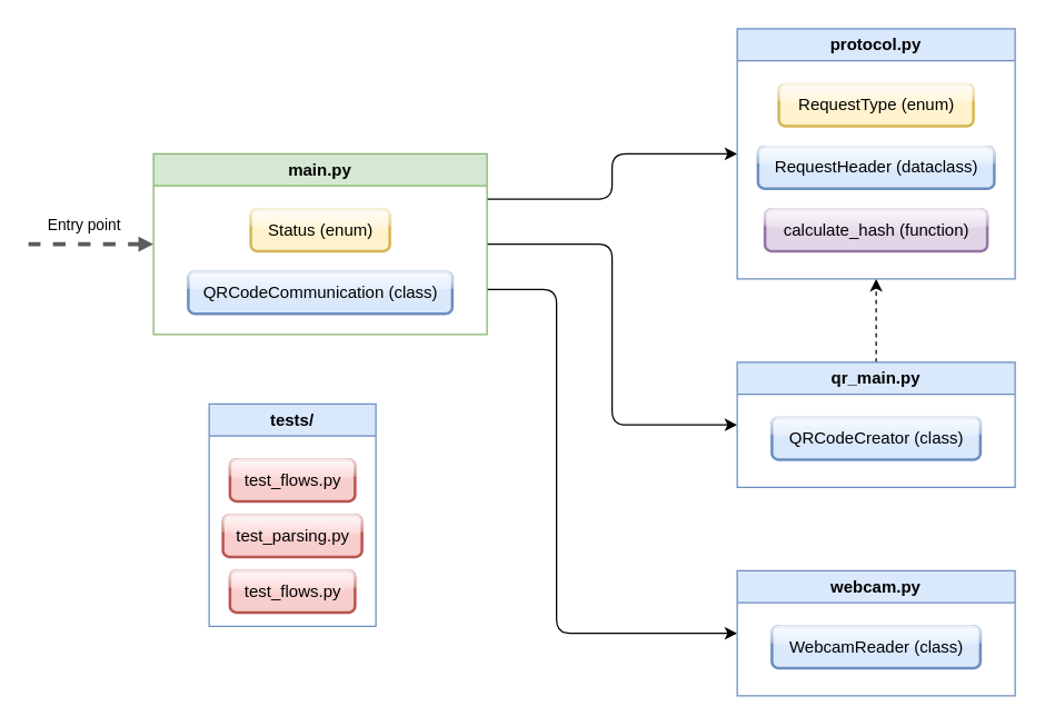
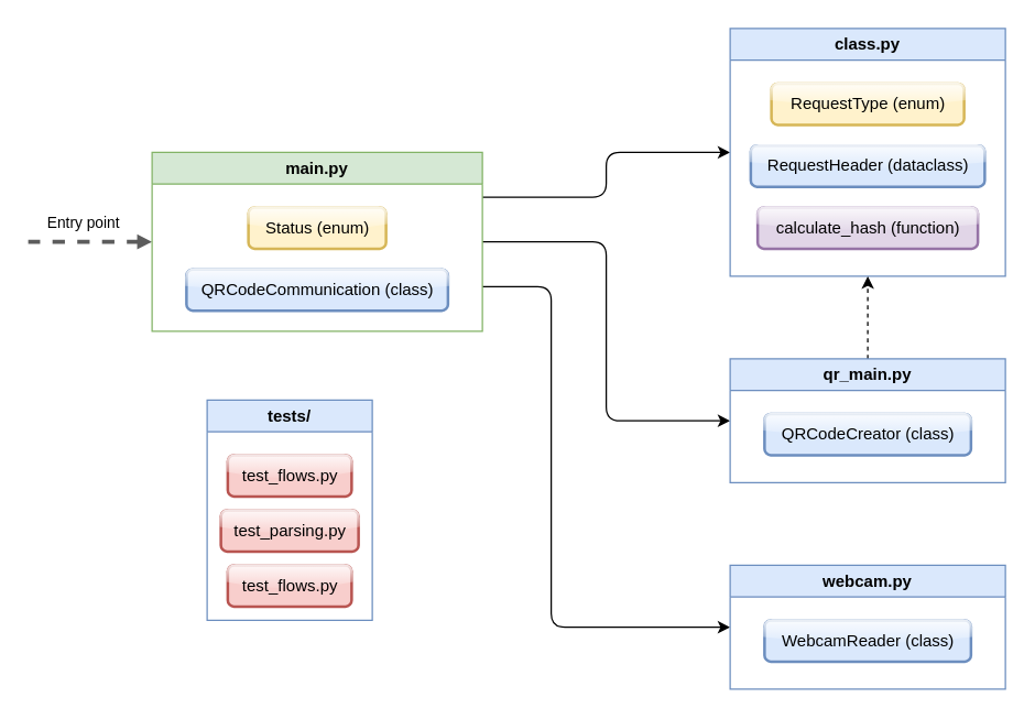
- <mxCell id="10" value="protocol.py" style="swimlane;whiteSpace=wrap;html=1;fillColor=#dae8fc;strokeColor=#6c8ebf;gradientColor=none;" vertex="1" parent="1"><mxGeometry x="530" y="20" width="200" height="180" as="geometry" /></mxCell>
+ <mxCell id="10" value="class.py" style="swimlane;whiteSpace=wrap;html=1;fillColor=#dae8fc;strokeColor=#6c8ebf;gradientColor=none;" vertex="1" parent="1"><mxGeometry x="530" y="20" width="200" height="180" as="geometry" /></mxCell>
